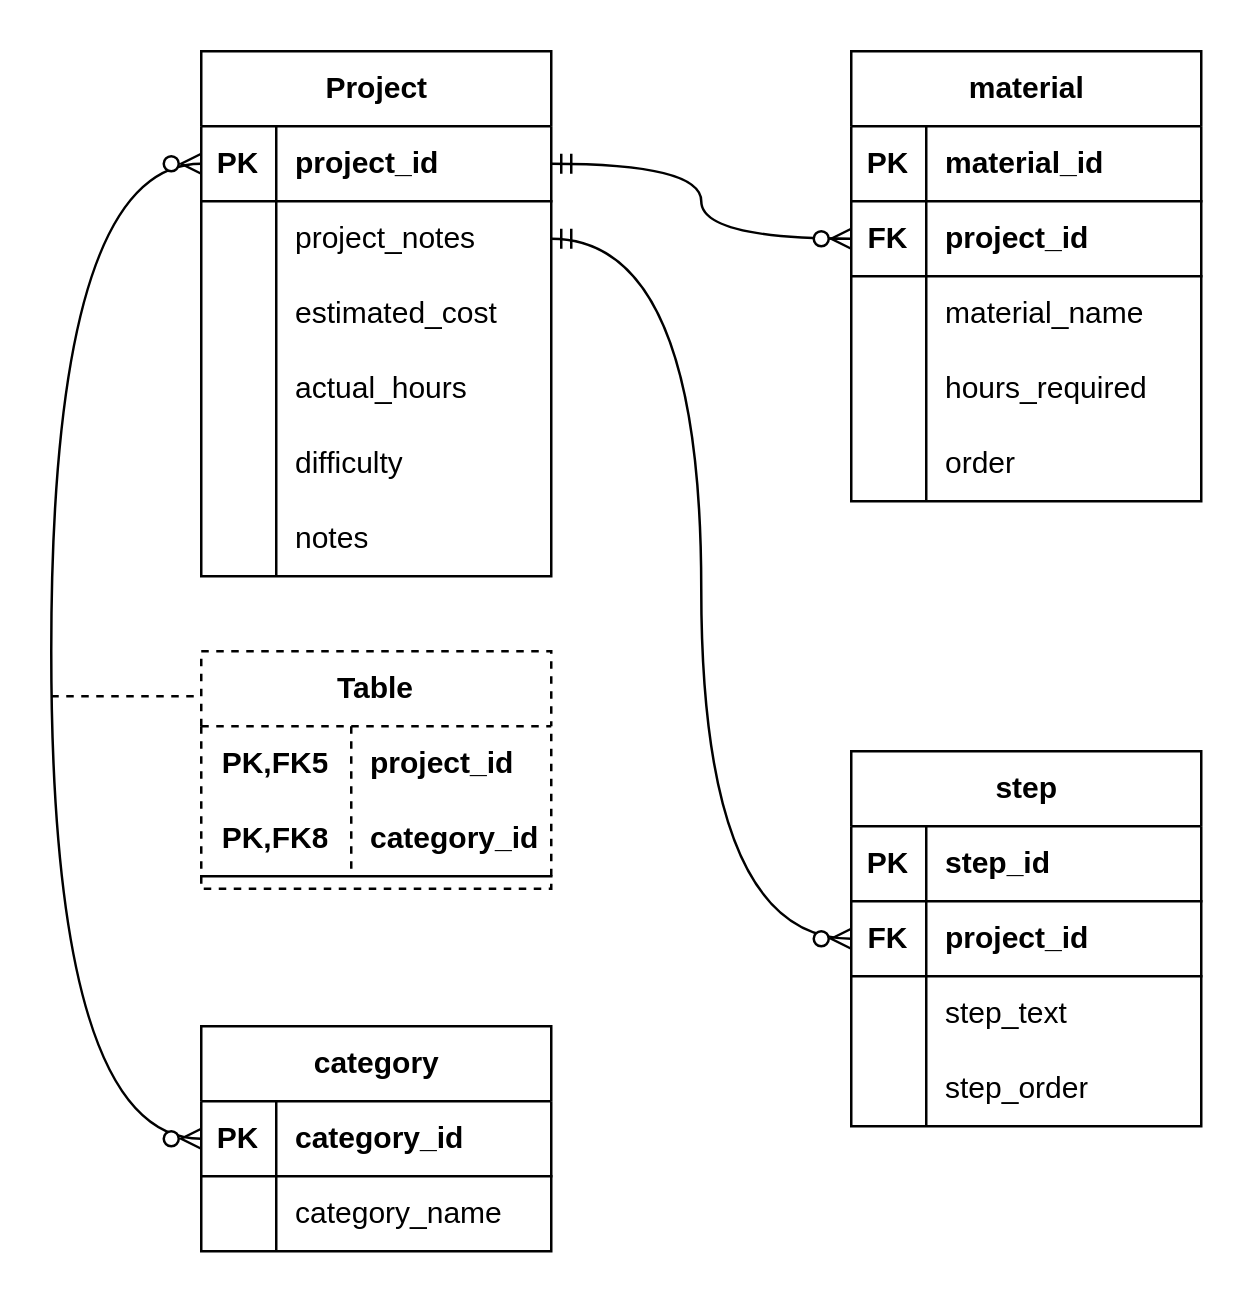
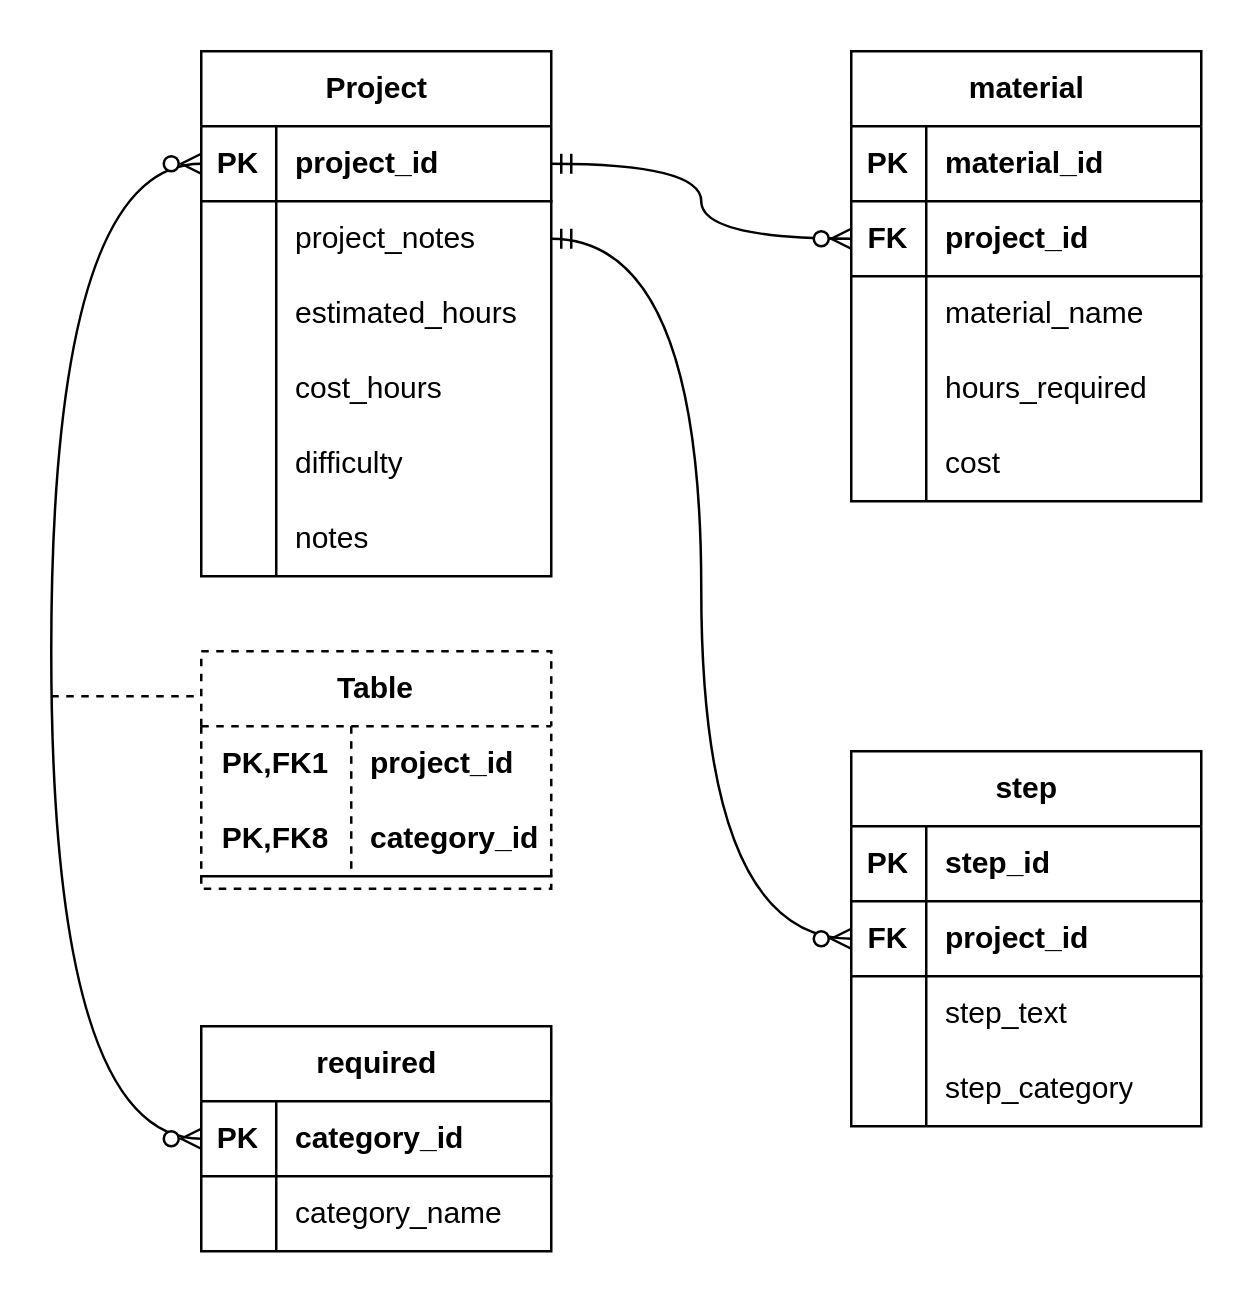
- <mxCell id="11" value="estimated_cost" style="shape=partialRectangle;connectable=0;fillColor=none;top=0;left=0;bottom=0;right=0;align=left;spacingLeft=6;overflow=hidden;whiteSpace=wrap;html=1;" parent="9" vertex="1"><mxGeometry x="30" width="110" height="30" as="geometry"><mxRectangle width="110" height="30" as="alternateBounds" /></mxGeometry></mxCell>
+ <mxCell id="11" value="estimated_hours" style="shape=partialRectangle;connectable=0;fillColor=none;top=0;left=0;bottom=0;right=0;align=left;spacingLeft=6;overflow=hidden;whiteSpace=wrap;html=1;" parent="9" vertex="1"><mxGeometry x="30" width="110" height="30" as="geometry"><mxRectangle width="110" height="30" as="alternateBounds" /></mxGeometry></mxCell>
- <mxCell id="14" value="actual_hours" style="shape=partialRectangle;connectable=0;fillColor=none;top=0;left=0;bottom=0;right=0;align=left;spacingLeft=6;overflow=hidden;whiteSpace=wrap;html=1;" parent="12" vertex="1"><mxGeometry x="30" width="110" height="30" as="geometry"><mxRectangle width="110" height="30" as="alternateBounds" /></mxGeometry></mxCell>
+ <mxCell id="14" value="cost_hours" style="shape=partialRectangle;connectable=0;fillColor=none;top=0;left=0;bottom=0;right=0;align=left;spacingLeft=6;overflow=hidden;whiteSpace=wrap;html=1;" parent="12" vertex="1"><mxGeometry x="30" width="110" height="30" as="geometry"><mxRectangle width="110" height="30" as="alternateBounds" /></mxGeometry></mxCell>
- <mxCell id="36" value="order" style="shape=partialRectangle;connectable=0;fillColor=none;top=0;left=0;bottom=0;right=0;align=left;spacingLeft=6;overflow=hidden;whiteSpace=wrap;html=1;" parent="34" vertex="1"><mxGeometry x="30" width="110" height="30" as="geometry"><mxRectangle width="110" height="30" as="alternateBounds" /></mxGeometry></mxCell>
+ <mxCell id="36" value="cost" style="shape=partialRectangle;connectable=0;fillColor=none;top=0;left=0;bottom=0;right=0;align=left;spacingLeft=6;overflow=hidden;whiteSpace=wrap;html=1;" parent="34" vertex="1"><mxGeometry x="30" width="110" height="30" as="geometry"><mxRectangle width="110" height="30" as="alternateBounds" /></mxGeometry></mxCell>
- <mxCell id="59" value="PK,FK5" style="shape=partialRectangle;connectable=0;fillColor=none;top=0;left=0;bottom=0;right=0;fontStyle=1;overflow=hidden;html=1;whiteSpace=wrap;" parent="58" vertex="1"><mxGeometry width="60" height="30" as="geometry"><mxRectangle width="60" height="30" as="alternateBounds" /></mxGeometry></mxCell>
+ <mxCell id="59" value="PK,FK1" style="shape=partialRectangle;connectable=0;fillColor=none;top=0;left=0;bottom=0;right=0;fontStyle=1;overflow=hidden;html=1;whiteSpace=wrap;" parent="58" vertex="1"><mxGeometry width="60" height="30" as="geometry"><mxRectangle width="60" height="30" as="alternateBounds" /></mxGeometry></mxCell>
- <mxCell id="50" value="category" style="shape=table;startSize=30;container=1;collapsible=1;childLayout=tableLayout;fixedRows=1;rowLines=0;fontStyle=1;align=center;resizeLast=1;html=1;" parent="1" vertex="1"><mxGeometry x="80" y="410" width="140" height="90" as="geometry" /></mxCell>
+ <mxCell id="50" value="required" style="shape=table;startSize=30;container=1;collapsible=1;childLayout=tableLayout;fixedRows=1;rowLines=0;fontStyle=1;align=center;resizeLast=1;html=1;" parent="1" vertex="1"><mxGeometry x="80" y="410" width="140" height="90" as="geometry" /></mxCell>
- <mxCell id="49" value="step_order" style="shape=partialRectangle;connectable=0;fillColor=none;top=0;left=0;bottom=0;right=0;align=left;spacingLeft=6;overflow=hidden;whiteSpace=wrap;html=1;" parent="47" vertex="1"><mxGeometry x="30" width="110" height="30" as="geometry"><mxRectangle width="110" height="30" as="alternateBounds" /></mxGeometry></mxCell>
+ <mxCell id="49" value="step_category" style="shape=partialRectangle;connectable=0;fillColor=none;top=0;left=0;bottom=0;right=0;align=left;spacingLeft=6;overflow=hidden;whiteSpace=wrap;html=1;" parent="47" vertex="1"><mxGeometry x="30" width="110" height="30" as="geometry"><mxRectangle width="110" height="30" as="alternateBounds" /></mxGeometry></mxCell>
